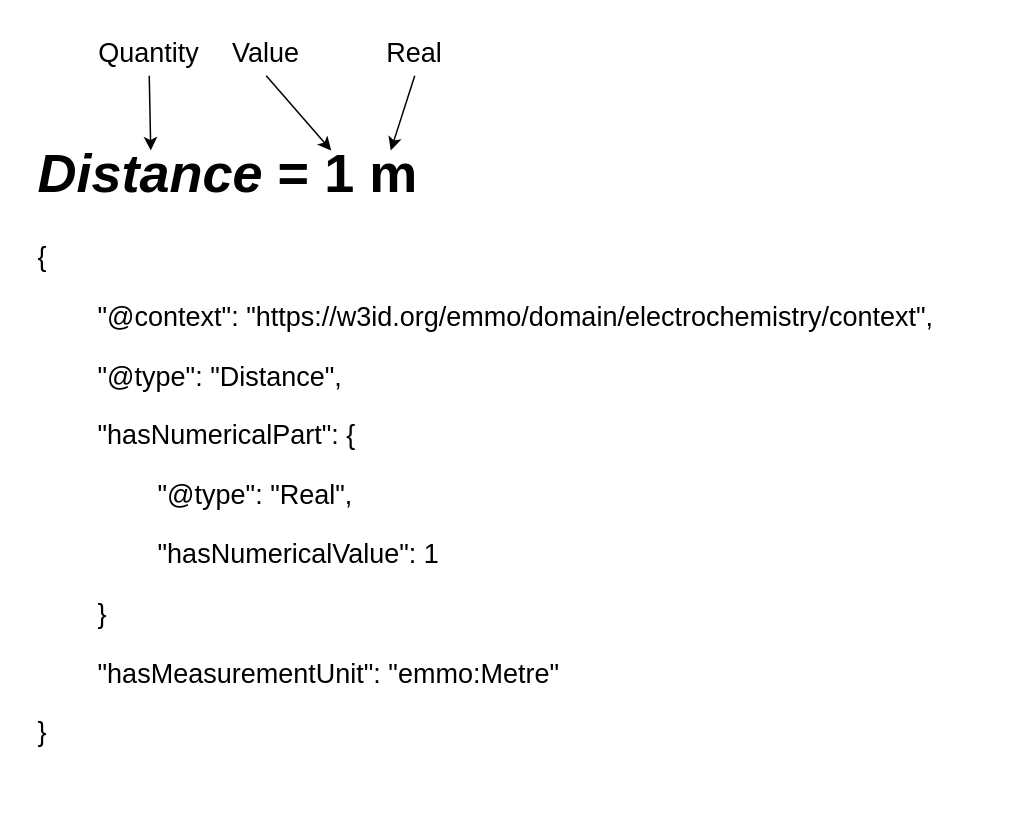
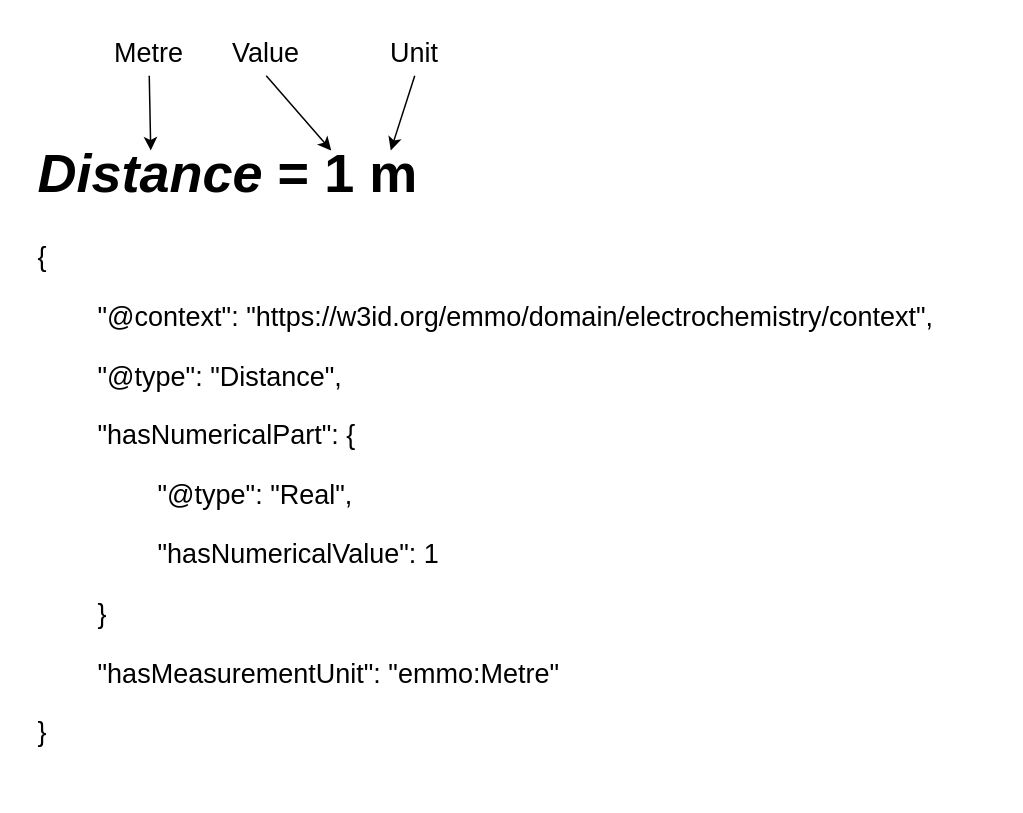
- <mxCell id="4" value="Quantity" style="text;html=1;strokeColor=none;fillColor=none;align=center;verticalAlign=middle;whiteSpace=wrap;rounded=0;fontSize=18;" parent="1" vertex="1"><mxGeometry x="69" y="20" width="60" height="30" as="geometry" /></mxCell>
+ <mxCell id="4" value="Metre" style="text;html=1;strokeColor=none;fillColor=none;align=center;verticalAlign=middle;whiteSpace=wrap;rounded=0;fontSize=18;" parent="1" vertex="1"><mxGeometry x="69" y="20" width="60" height="30" as="geometry" /></mxCell>
- <mxCell id="7" value="Real" style="text;html=1;strokeColor=none;fillColor=none;align=center;verticalAlign=middle;whiteSpace=wrap;rounded=0;fontSize=18;" parent="1" vertex="1"><mxGeometry x="246" y="20" width="60" height="30" as="geometry" /></mxCell>
+ <mxCell id="7" value="Unit" style="text;html=1;strokeColor=none;fillColor=none;align=center;verticalAlign=middle;whiteSpace=wrap;rounded=0;fontSize=18;" parent="1" vertex="1"><mxGeometry x="246" y="20" width="60" height="30" as="geometry" /></mxCell>
